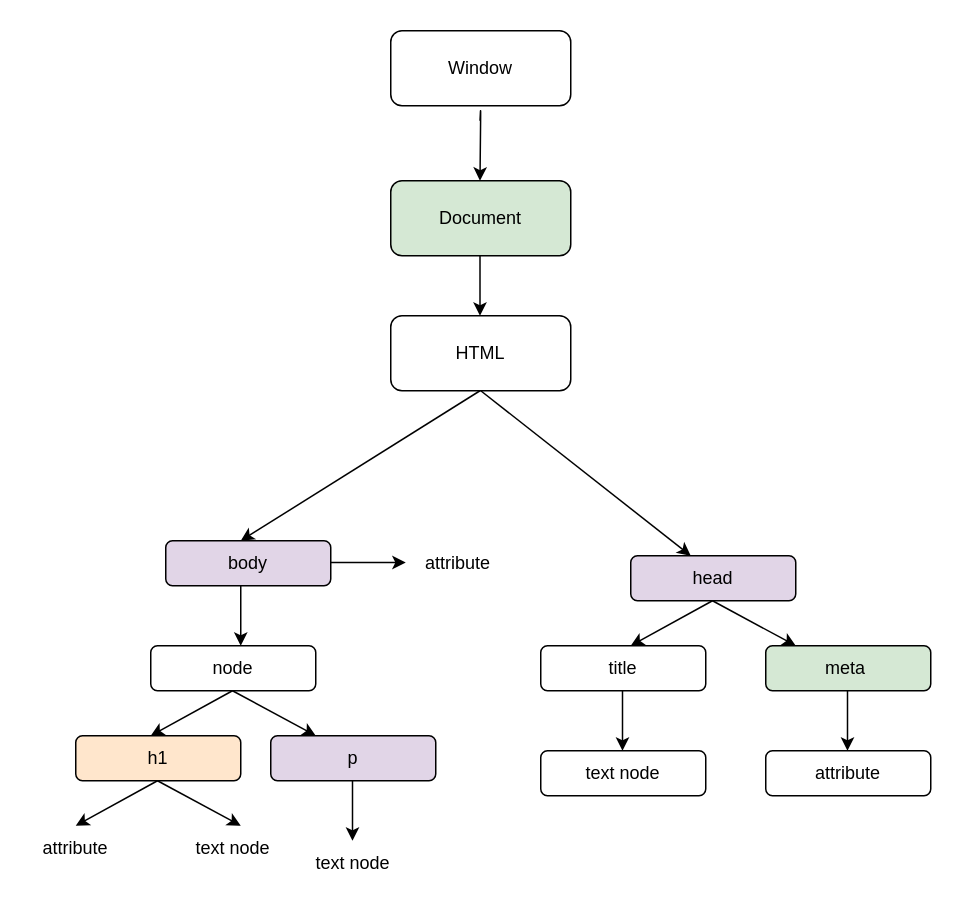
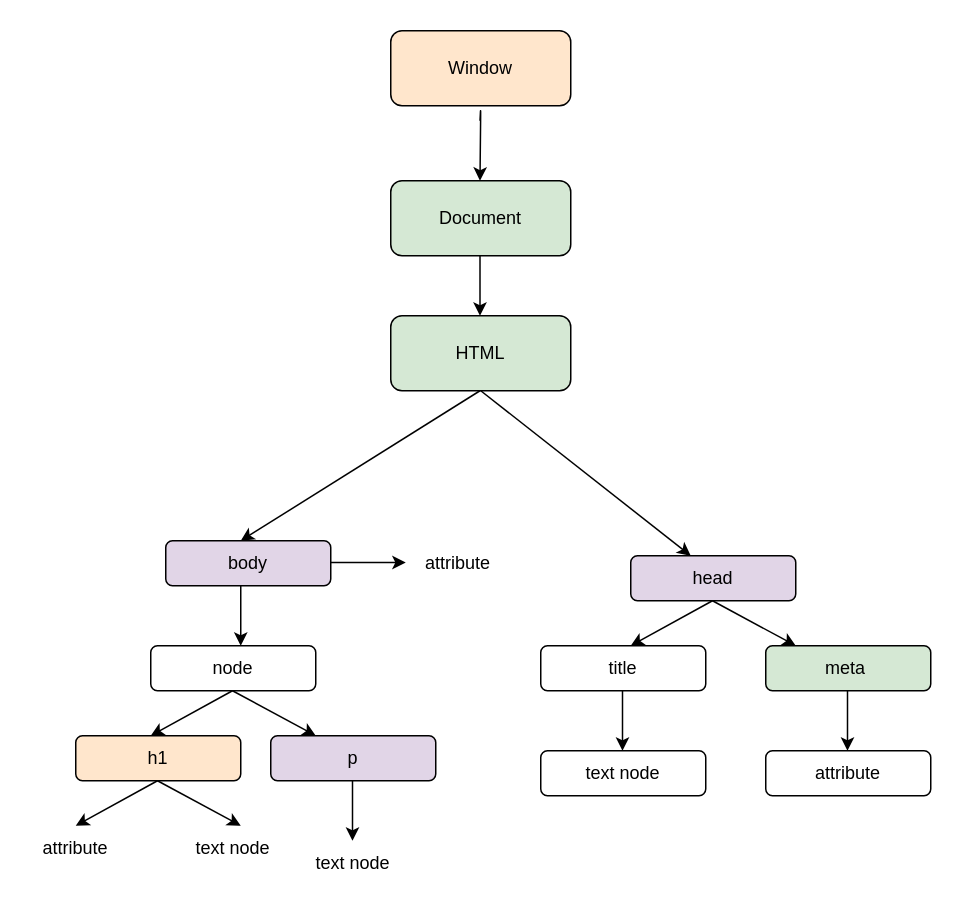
- <mxCell id="2" value="Window" style="rounded=1;whiteSpace=wrap;html=1;" parent="1" vertex="1"><mxGeometry x="260" y="20" width="120" height="50" as="geometry" /></mxCell>
+ <mxCell id="2" value="Window" style="rounded=1;whiteSpace=wrap;html=1;fillColor=#ffe6cc;" parent="1" vertex="1"><mxGeometry x="260" y="20" width="120" height="50" as="geometry" /></mxCell>
- <mxCell id="6" value="HTML" style="rounded=1;whiteSpace=wrap;html=1;" parent="1" vertex="1"><mxGeometry x="260" y="210" width="120" height="50" as="geometry" /></mxCell>
+ <mxCell id="6" value="HTML" style="rounded=1;whiteSpace=wrap;html=1;fillColor=#d5e8d4;" parent="1" vertex="1"><mxGeometry x="260" y="210" width="120" height="50" as="geometry" /></mxCell>
